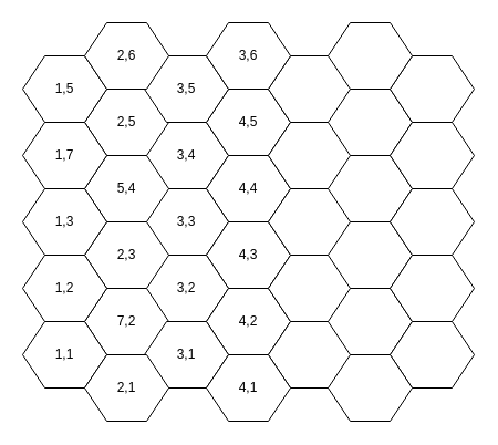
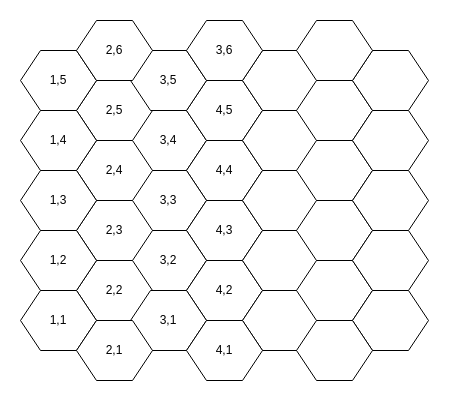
- <mxCell id="17" value="1,7" style="shape=hexagon;perimeter=hexagonPerimeter2;whiteSpace=wrap;html=1;fixedSize=1;" vertex="1" parent="1"><mxGeometry x="20" y="110" width="76" height="60" as="geometry" /></mxCell>
+ <mxCell id="17" value="1,4" style="shape=hexagon;perimeter=hexagonPerimeter2;whiteSpace=wrap;html=1;fixedSize=1;" vertex="1" parent="1"><mxGeometry x="20" y="110" width="76" height="60" as="geometry" /></mxCell>
- <mxCell id="9" value="5,4" style="shape=hexagon;perimeter=hexagonPerimeter2;whiteSpace=wrap;html=1;fixedSize=1;" vertex="1" parent="1"><mxGeometry x="76" y="140" width="76" height="60" as="geometry" /></mxCell>
+ <mxCell id="9" value="2,4" style="shape=hexagon;perimeter=hexagonPerimeter2;whiteSpace=wrap;html=1;fixedSize=1;" vertex="1" parent="1"><mxGeometry x="76" y="140" width="76" height="60" as="geometry" /></mxCell>
- <mxCell id="13" value="7,2" style="shape=hexagon;perimeter=hexagonPerimeter2;whiteSpace=wrap;html=1;fixedSize=1;" vertex="1" parent="1"><mxGeometry x="76" y="260" width="76" height="60" as="geometry" /></mxCell>
+ <mxCell id="13" value="2,2" style="shape=hexagon;perimeter=hexagonPerimeter2;whiteSpace=wrap;html=1;fixedSize=1;" vertex="1" parent="1"><mxGeometry x="76" y="260" width="76" height="60" as="geometry" /></mxCell>
